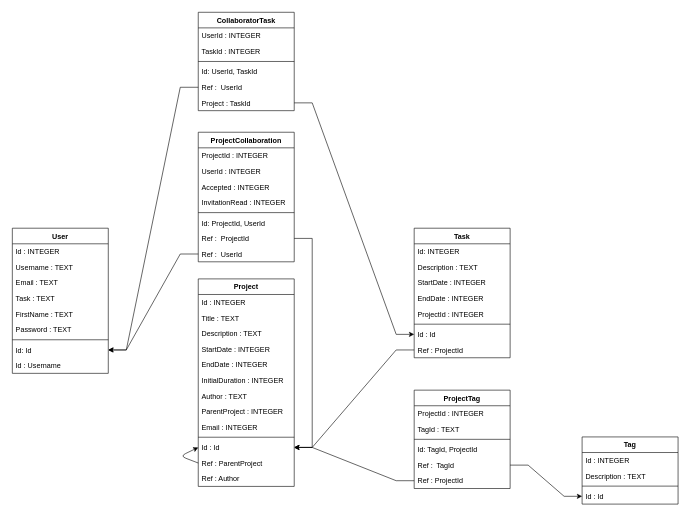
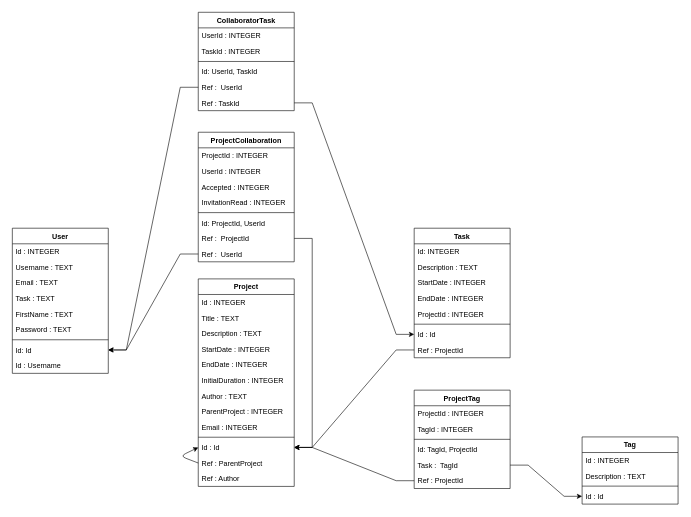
- <mxCell id="57" value="Project : TaskId" style="text;strokeColor=none;fillColor=none;align=left;verticalAlign=top;spacingLeft=4;spacingRight=4;overflow=hidden;rotatable=0;points=[[0,0.5],[1,0.5]];portConstraint=eastwest;" parent="51" vertex="1"><mxGeometry y="138" width="160" height="26" as="geometry" /></mxCell>
+ <mxCell id="57" value="Ref : TaskId" style="text;strokeColor=none;fillColor=none;align=left;verticalAlign=top;spacingLeft=4;spacingRight=4;overflow=hidden;rotatable=0;points=[[0,0.5],[1,0.5]];portConstraint=eastwest;" parent="51" vertex="1"><mxGeometry y="138" width="160" height="26" as="geometry" /></mxCell>
- <mxCell id="29" value="TagId : TEXT" style="text;strokeColor=none;fillColor=none;align=left;verticalAlign=top;spacingLeft=4;spacingRight=4;overflow=hidden;rotatable=0;points=[[0,0.5],[1,0.5]];portConstraint=eastwest;" parent="27" vertex="1"><mxGeometry y="52" width="160" height="26" as="geometry" /></mxCell>
+ <mxCell id="29" value="TagId : INTEGER" style="text;strokeColor=none;fillColor=none;align=left;verticalAlign=top;spacingLeft=4;spacingRight=4;overflow=hidden;rotatable=0;points=[[0,0.5],[1,0.5]];portConstraint=eastwest;" parent="27" vertex="1"><mxGeometry y="52" width="160" height="26" as="geometry" /></mxCell>
- <mxCell id="32" value="Ref :  TagId" style="text;strokeColor=none;fillColor=none;align=left;verticalAlign=top;spacingLeft=4;spacingRight=4;overflow=hidden;rotatable=0;points=[[0,0.5],[1,0.5]];portConstraint=eastwest;" parent="27" vertex="1"><mxGeometry y="112" width="160" height="26" as="geometry" /></mxCell>
+ <mxCell id="32" value="Task :  TagId" style="text;strokeColor=none;fillColor=none;align=left;verticalAlign=top;spacingLeft=4;spacingRight=4;overflow=hidden;rotatable=0;points=[[0,0.5],[1,0.5]];portConstraint=eastwest;" parent="27" vertex="1"><mxGeometry y="112" width="160" height="26" as="geometry" /></mxCell>
